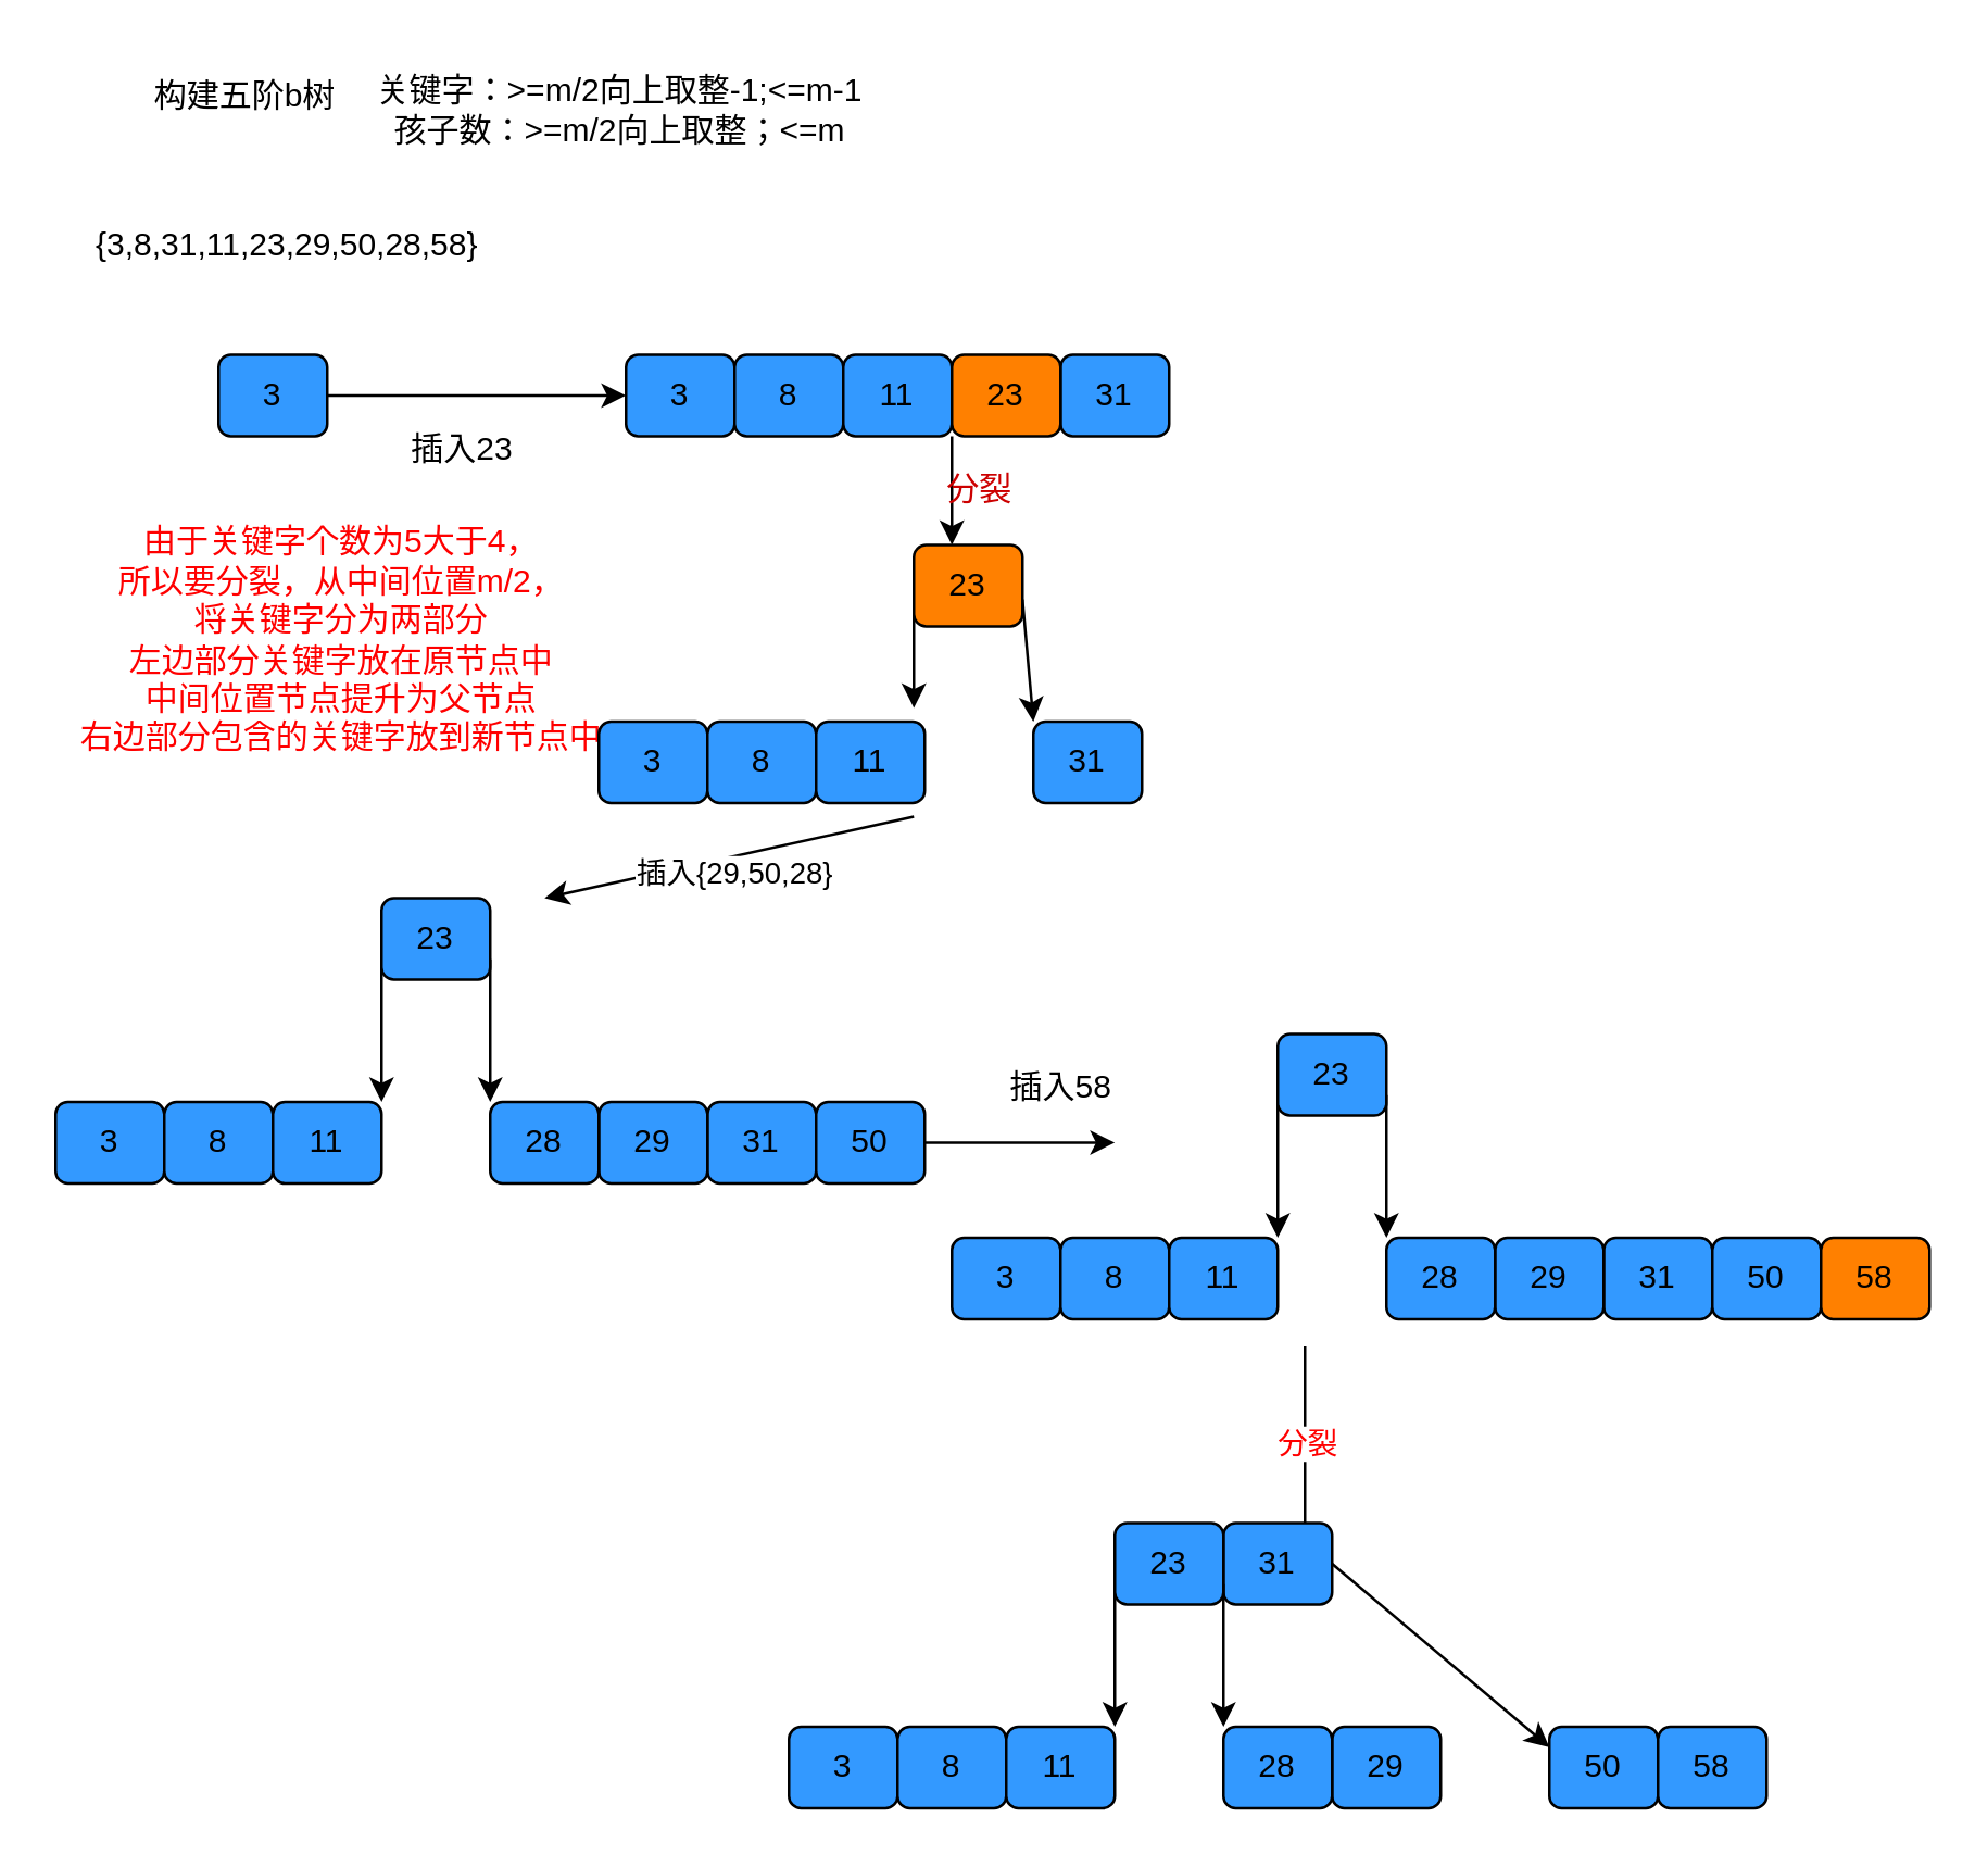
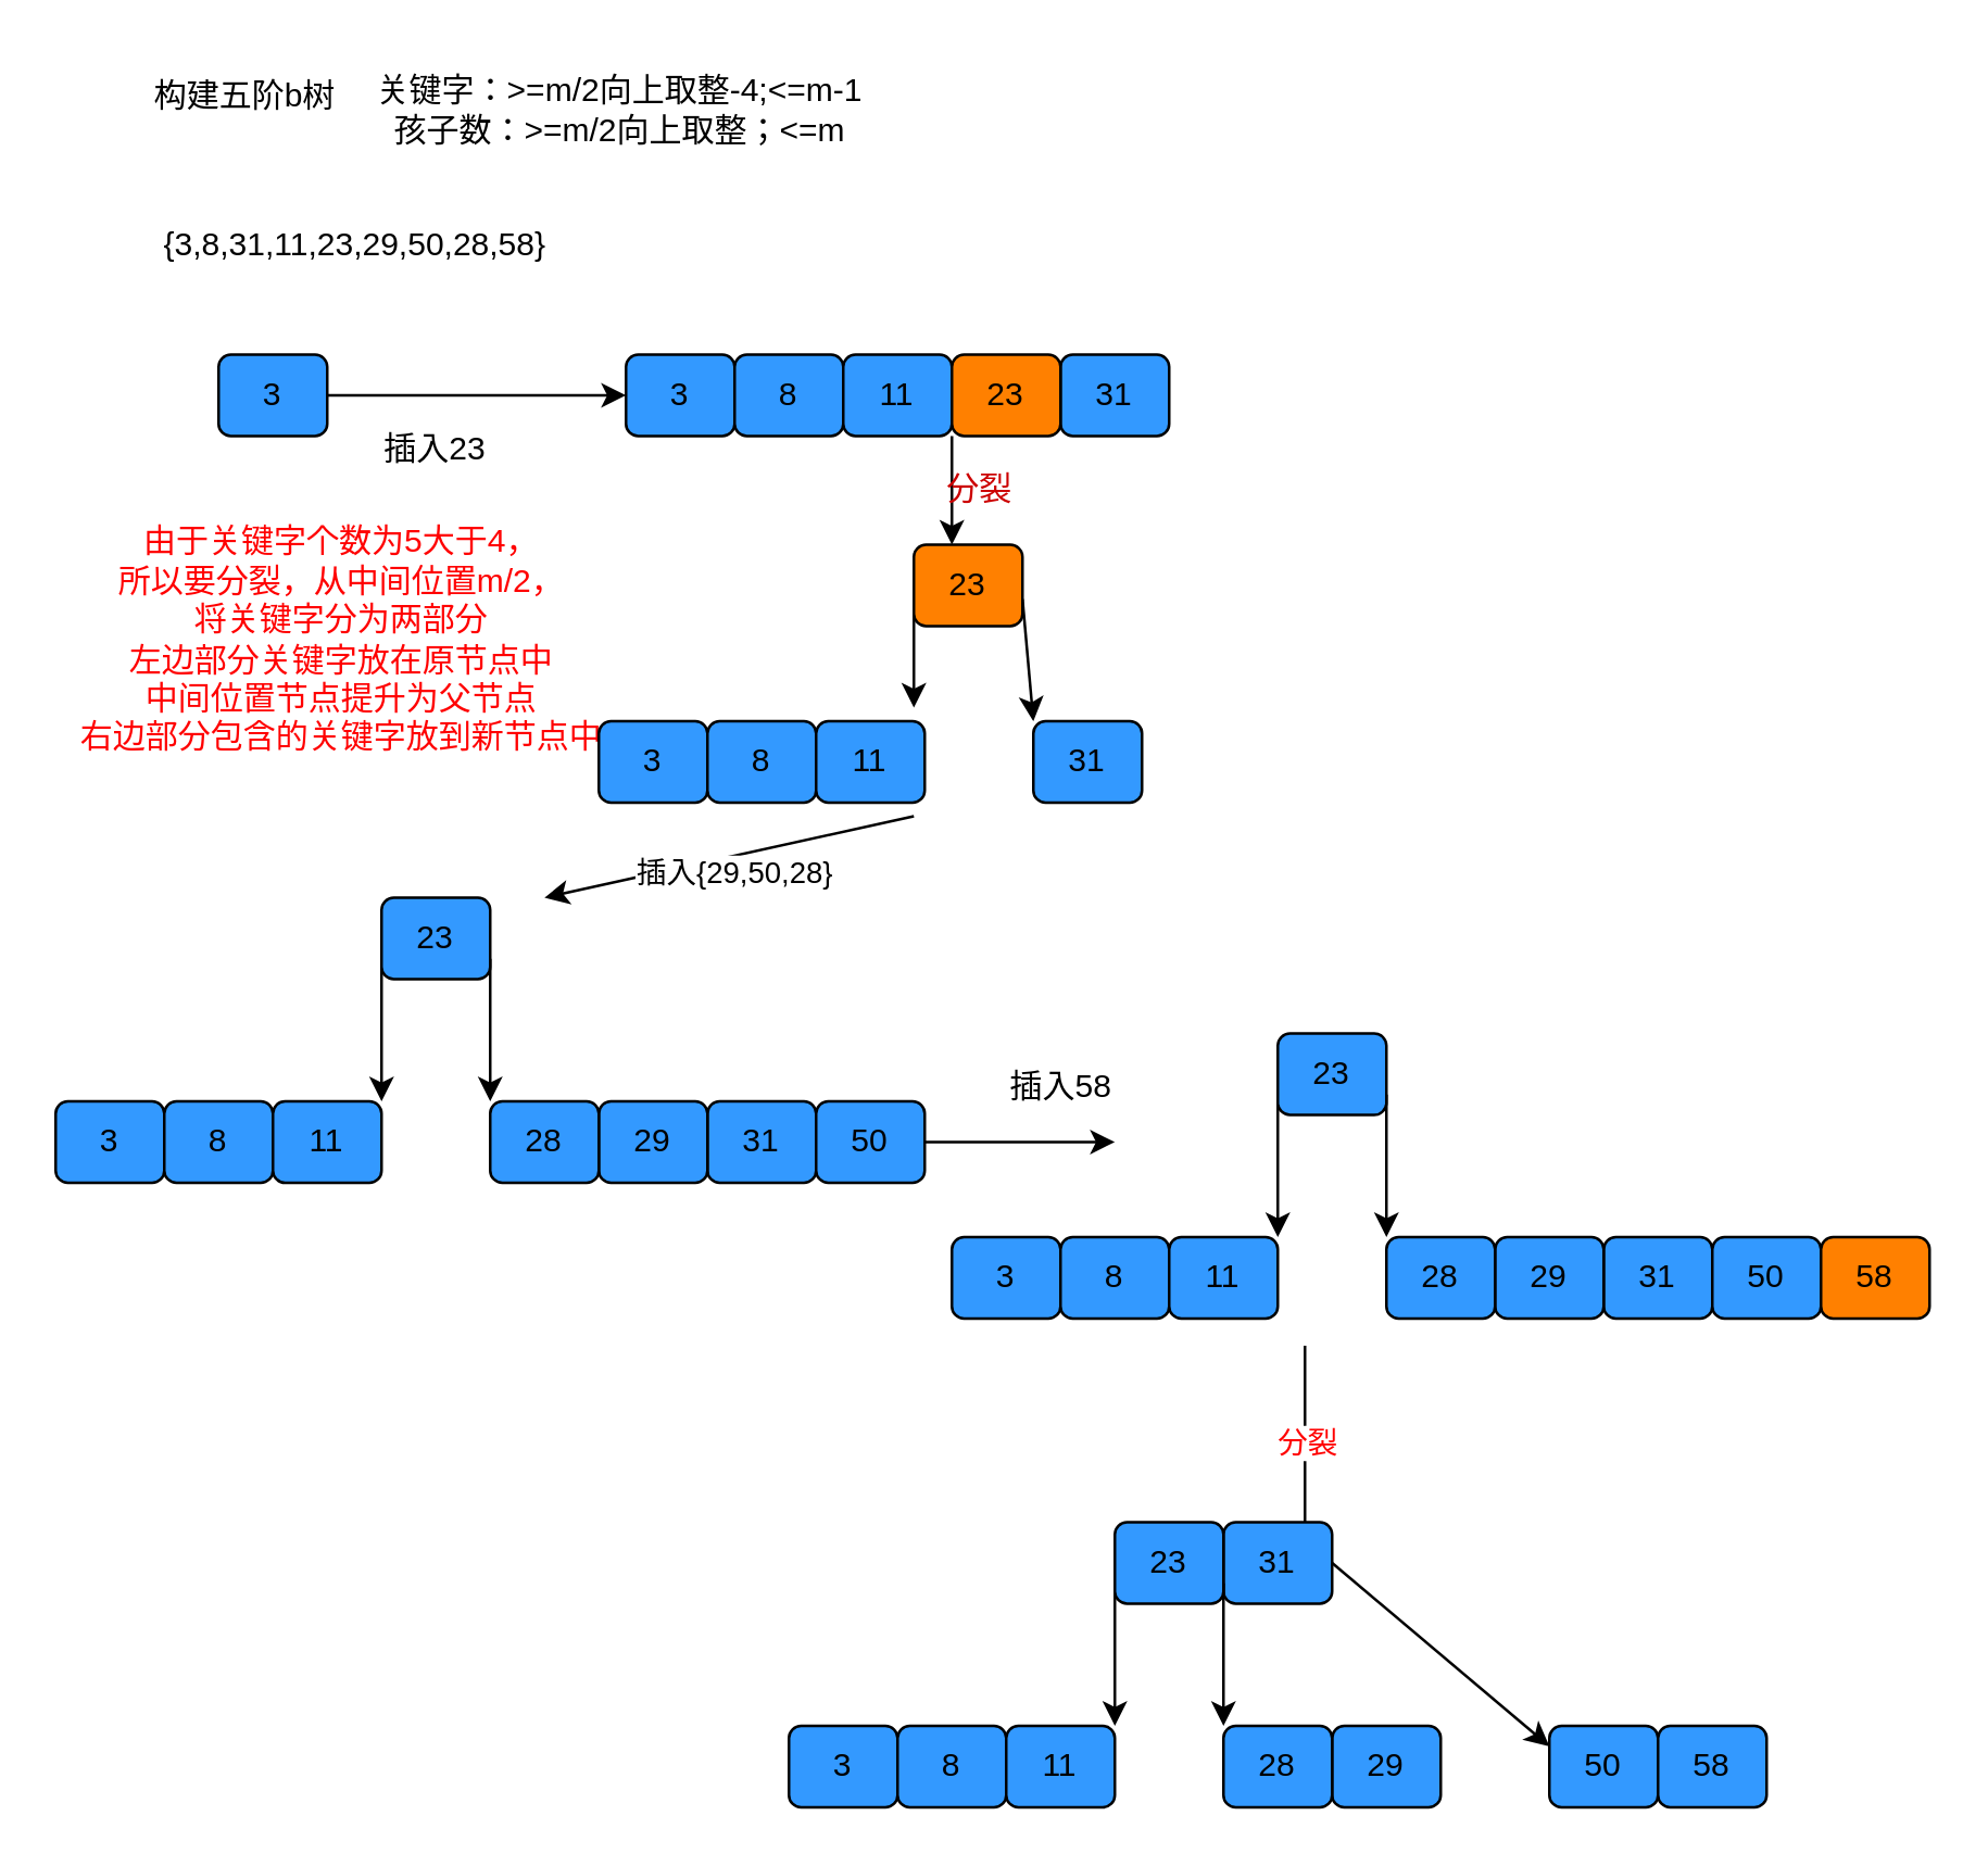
- <mxCell id="6" value="关键字：&amp;gt;=m/2向上取整-1;&amp;lt;=m-1&lt;br&gt;孩子数：&amp;gt;=m/2向上取整；&amp;lt;=m" style="text;html=1;strokeColor=none;fillColor=none;align=center;verticalAlign=middle;whiteSpace=wrap;rounded=0;" vertex="1" parent="1"><mxGeometry x="100" y="25" width="256" height="30" as="geometry" /></mxCell>
+ <mxCell id="6" value="关键字：&amp;gt;=m/2向上取整-4;&amp;lt;=m-1&lt;br&gt;孩子数：&amp;gt;=m/2向上取整；&amp;lt;=m" style="text;html=1;strokeColor=none;fillColor=none;align=center;verticalAlign=middle;whiteSpace=wrap;rounded=0;" vertex="1" parent="1"><mxGeometry x="100" y="25" width="256" height="30" as="geometry" /></mxCell>
- <mxCell id="2" value="{3,8,31,11,23,29,50,28,58}" style="text;html=1;align=center;verticalAlign=middle;resizable=0;points=[];autosize=1;strokeColor=none;fillColor=none;" vertex="1" parent="1"><mxGeometry x="25" y="80" width="160" height="20" as="geometry" /></mxCell>
+ <mxCell id="2" value="{3,8,31,11,23,29,50,28,58}" style="text;html=1;align=center;verticalAlign=middle;resizable=0;points=[];autosize=1;strokeColor=none;fillColor=none;" vertex="1" parent="1"><mxGeometry x="50" y="80" width="160" height="20" as="geometry" /></mxCell>
- <mxCell id="13" value="插入23" style="text;html=1;strokeColor=none;fillColor=none;align=center;verticalAlign=middle;whiteSpace=wrap;rounded=0;" vertex="1" parent="1"><mxGeometry x="140" y="150" width="60" height="30" as="geometry" /></mxCell>
+ <mxCell id="13" value="插入23" style="text;html=1;strokeColor=none;fillColor=none;align=center;verticalAlign=middle;whiteSpace=wrap;rounded=0;" vertex="1" parent="1"><mxGeometry x="130" y="150" width="60" height="30" as="geometry" /></mxCell>
